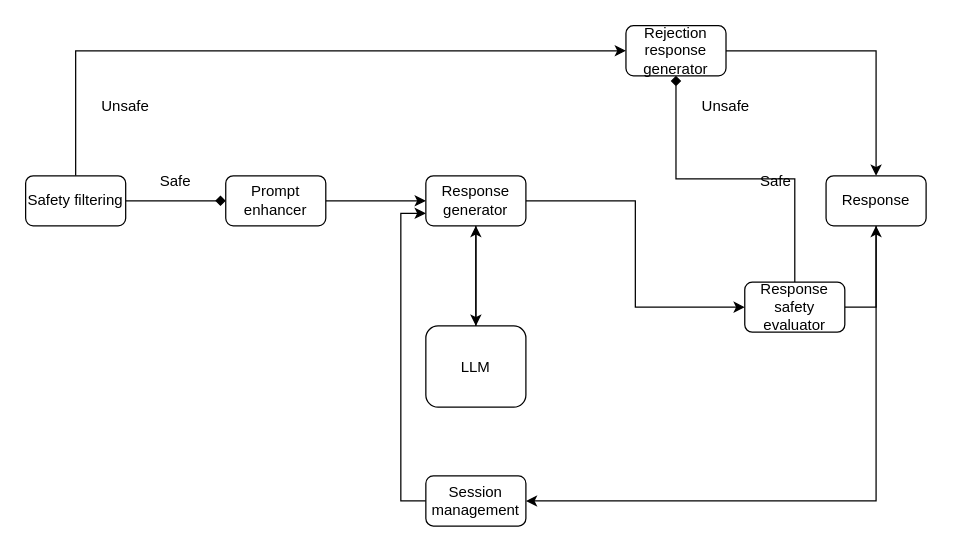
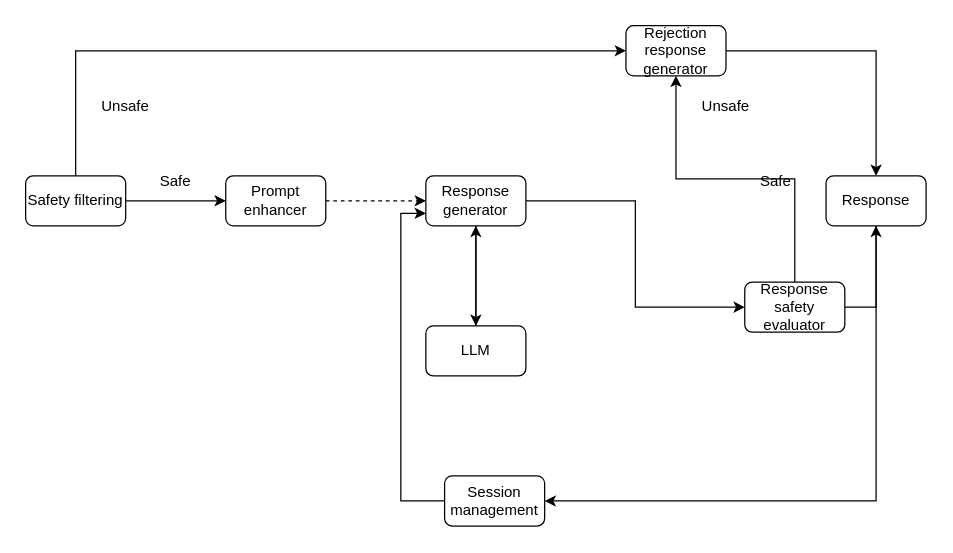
- <mxCell id="10" style="edgeStyle=orthogonalEdgeStyle;rounded=0;orthogonalLoop=1;jettySize=auto;html=1;exitX=0.5;exitY=0;exitDx=0;exitDy=0;endArrow=diamond;" edge="1" parent="1" source="12" target="14"><mxGeometry relative="1" as="geometry" /></mxCell>
+ <mxCell id="10" style="edgeStyle=orthogonalEdgeStyle;rounded=0;orthogonalLoop=1;jettySize=auto;html=1;exitX=0.5;exitY=0;exitDx=0;exitDy=0;" edge="1" parent="1" source="12" target="14"><mxGeometry relative="1" as="geometry" /></mxCell>
- <mxCell id="3" style="edgeStyle=orthogonalEdgeStyle;rounded=0;orthogonalLoop=1;jettySize=auto;html=1;exitX=1;exitY=0.5;exitDx=0;exitDy=0;entryX=0;entryY=0.5;entryDx=0;entryDy=0;endArrow=diamond;" edge="1" parent="1" source="4" target="6"><mxGeometry relative="1" as="geometry" /></mxCell>
+ <mxCell id="3" style="edgeStyle=orthogonalEdgeStyle;rounded=0;orthogonalLoop=1;jettySize=auto;html=1;exitX=1;exitY=0.5;exitDx=0;exitDy=0;entryX=0;entryY=0.5;entryDx=0;entryDy=0;" edge="1" parent="1" source="4" target="6"><mxGeometry relative="1" as="geometry" /></mxCell>
- <mxCell id="5" style="edgeStyle=orthogonalEdgeStyle;rounded=0;orthogonalLoop=1;jettySize=auto;html=1;exitX=1;exitY=0.5;exitDx=0;exitDy=0;entryX=0;entryY=0.5;entryDx=0;entryDy=0;" edge="1" parent="1" source="6" target="9"><mxGeometry relative="1" as="geometry" /></mxCell>
+ <mxCell id="5" style="edgeStyle=orthogonalEdgeStyle;rounded=0;orthogonalLoop=1;jettySize=auto;html=1;exitX=1;exitY=0.5;exitDx=0;exitDy=0;entryX=0;entryY=0.5;entryDx=0;entryDy=0;dashed=1;" edge="1" parent="1" source="6" target="9"><mxGeometry relative="1" as="geometry" /></mxCell>
- <mxCell id="19" value="LLM" style="rounded=1;whiteSpace=wrap;html=1;" vertex="1" parent="1"><mxGeometry x="340" y="260" width="80" height="65" as="geometry" /></mxCell>
+ <mxCell id="19" value="LLM" style="rounded=1;whiteSpace=wrap;html=1;" vertex="1" parent="1"><mxGeometry x="340" y="260" width="80" height="40" as="geometry" /></mxCell>
- <mxCell id="21" value="Session management" style="rounded=1;whiteSpace=wrap;html=1;" vertex="1" parent="1"><mxGeometry x="340" y="380" width="80" height="40" as="geometry" /></mxCell>
+ <mxCell id="21" value="Session management" style="rounded=1;whiteSpace=wrap;html=1;" vertex="1" parent="1"><mxGeometry x="355" y="380" width="80" height="40" as="geometry" /></mxCell>
